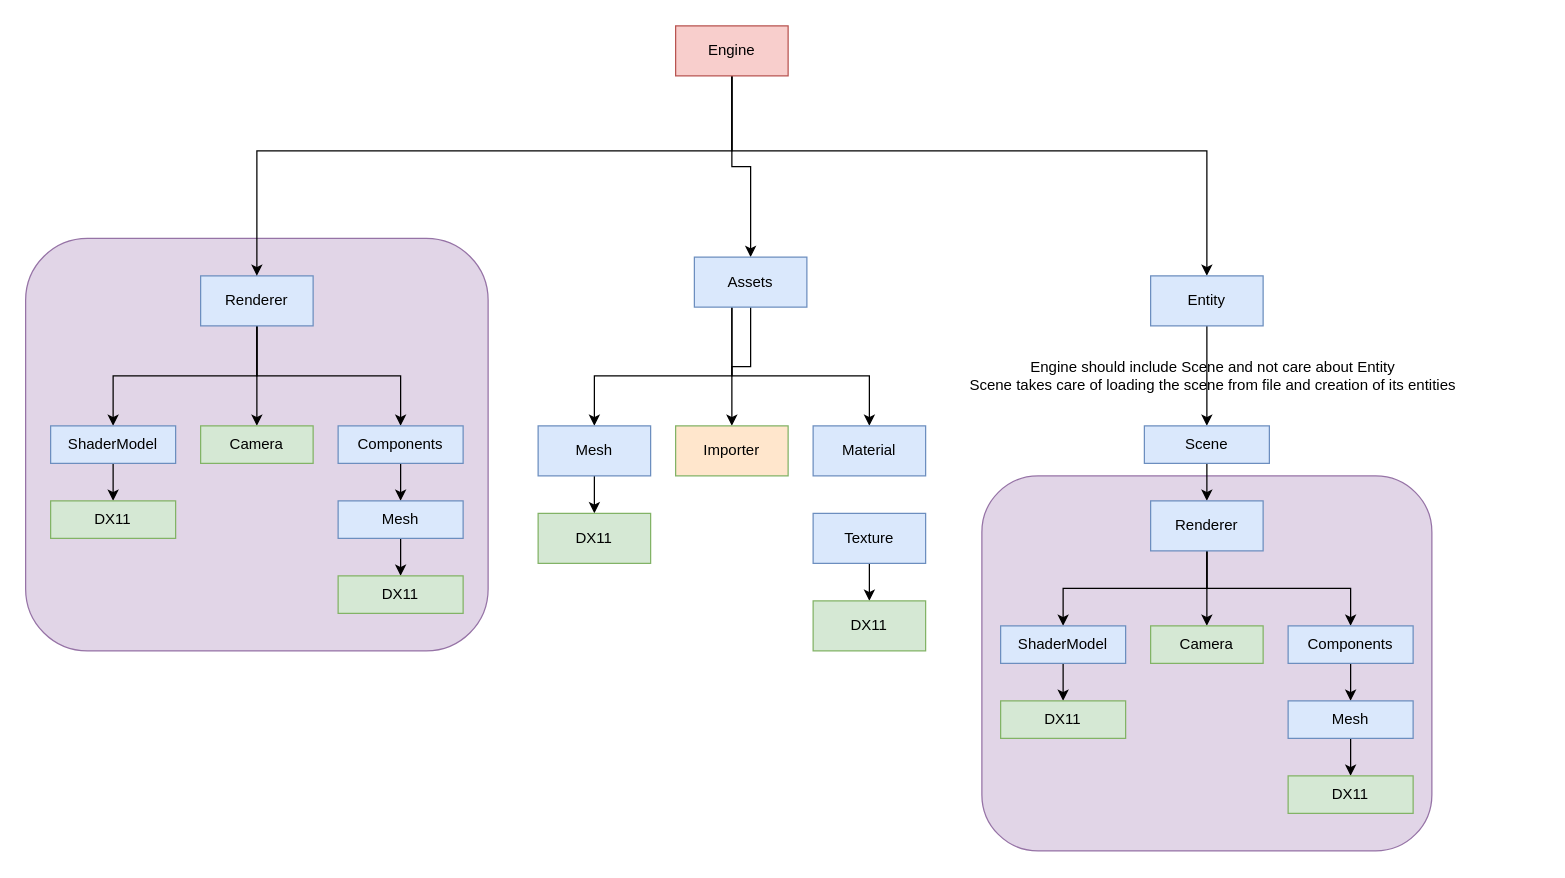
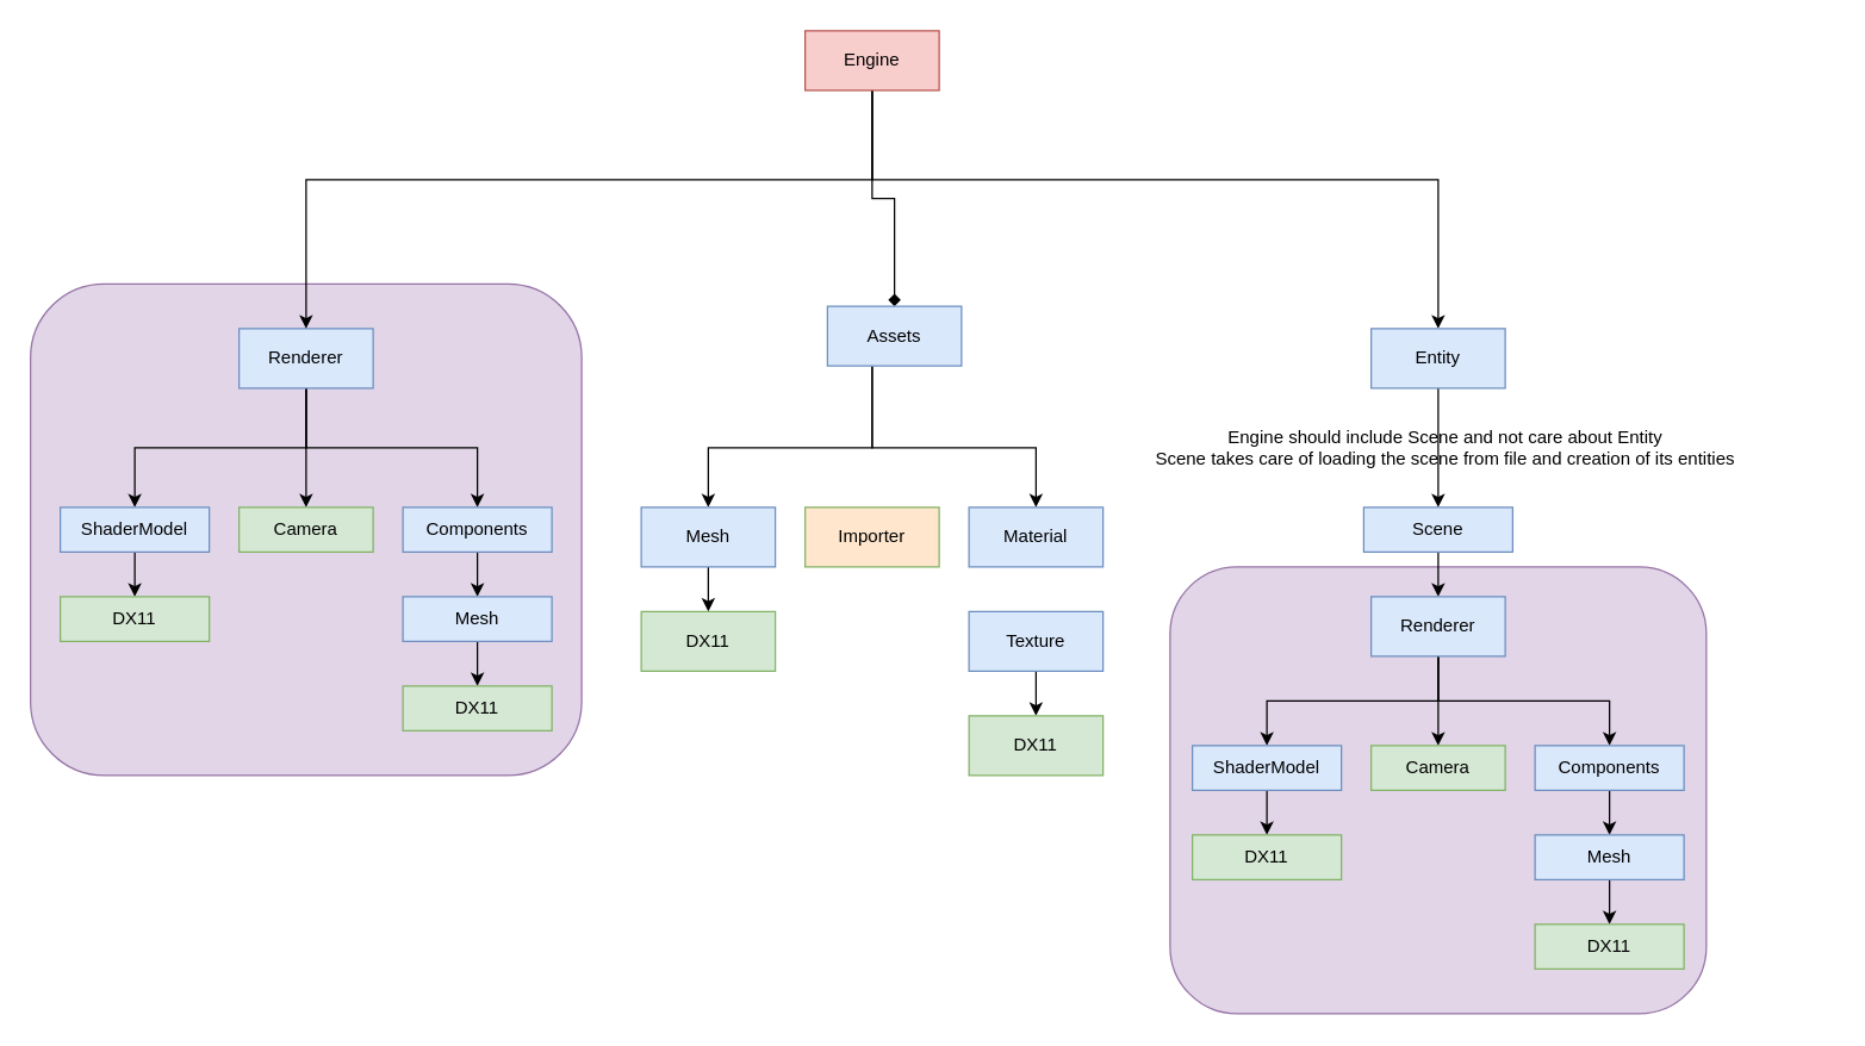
- <mxCell id="18" value="" style="edgeStyle=orthogonalEdgeStyle;rounded=0;orthogonalLoop=1;jettySize=auto;html=1;" edge="1" parent="1" source="20" target="24"><mxGeometry relative="1" as="geometry" /></mxCell>
+ <mxCell id="18" value="" style="edgeStyle=orthogonalEdgeStyle;rounded=0;orthogonalLoop=1;jettySize=auto;html=1;endArrow=diamond;" edge="1" parent="1" source="20" target="24"><mxGeometry relative="1" as="geometry" /></mxCell>
- <mxCell id="23" value="" style="edgeStyle=orthogonalEdgeStyle;rounded=0;orthogonalLoop=1;jettySize=auto;html=1;" edge="1" parent="1" source="24" target="28"><mxGeometry relative="1" as="geometry" /></mxCell>
